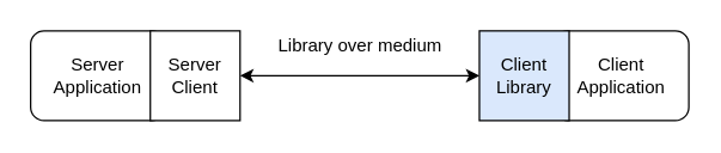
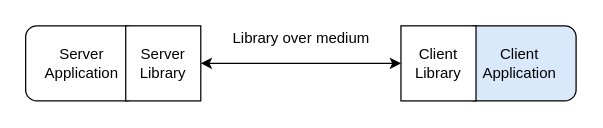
- <mxCell id="5" value="Server Client" style="rounded=0;whiteSpace=wrap;html=1;" vertex="1" parent="1"><mxGeometry x="100" y="20" width="60" height="60" as="geometry" /></mxCell>
+ <mxCell id="5" value="Server Library" style="rounded=0;whiteSpace=wrap;html=1;" vertex="1" parent="1"><mxGeometry x="100" y="20" width="60" height="60" as="geometry" /></mxCell>
- <mxCell id="6" value="Client Library" style="rounded=0;whiteSpace=wrap;html=1;fillColor=#dae8fc;" vertex="1" parent="1"><mxGeometry x="320" y="20" width="60" height="60" as="geometry" /></mxCell>
+ <mxCell id="6" value="Client Library" style="rounded=0;whiteSpace=wrap;html=1;" vertex="1" parent="1"><mxGeometry x="320" y="20" width="60" height="60" as="geometry" /></mxCell>
- <mxCell id="3" value="Client Application" style="rounded=1;whiteSpace=wrap;html=1;" vertex="1" parent="1"><mxGeometry x="370" y="20" width="90" height="60" as="geometry" /></mxCell>
+ <mxCell id="3" value="Client Application" style="rounded=1;whiteSpace=wrap;html=1;fillColor=#dae8fc;" vertex="1" parent="1"><mxGeometry x="370" y="20" width="90" height="60" as="geometry" /></mxCell>
